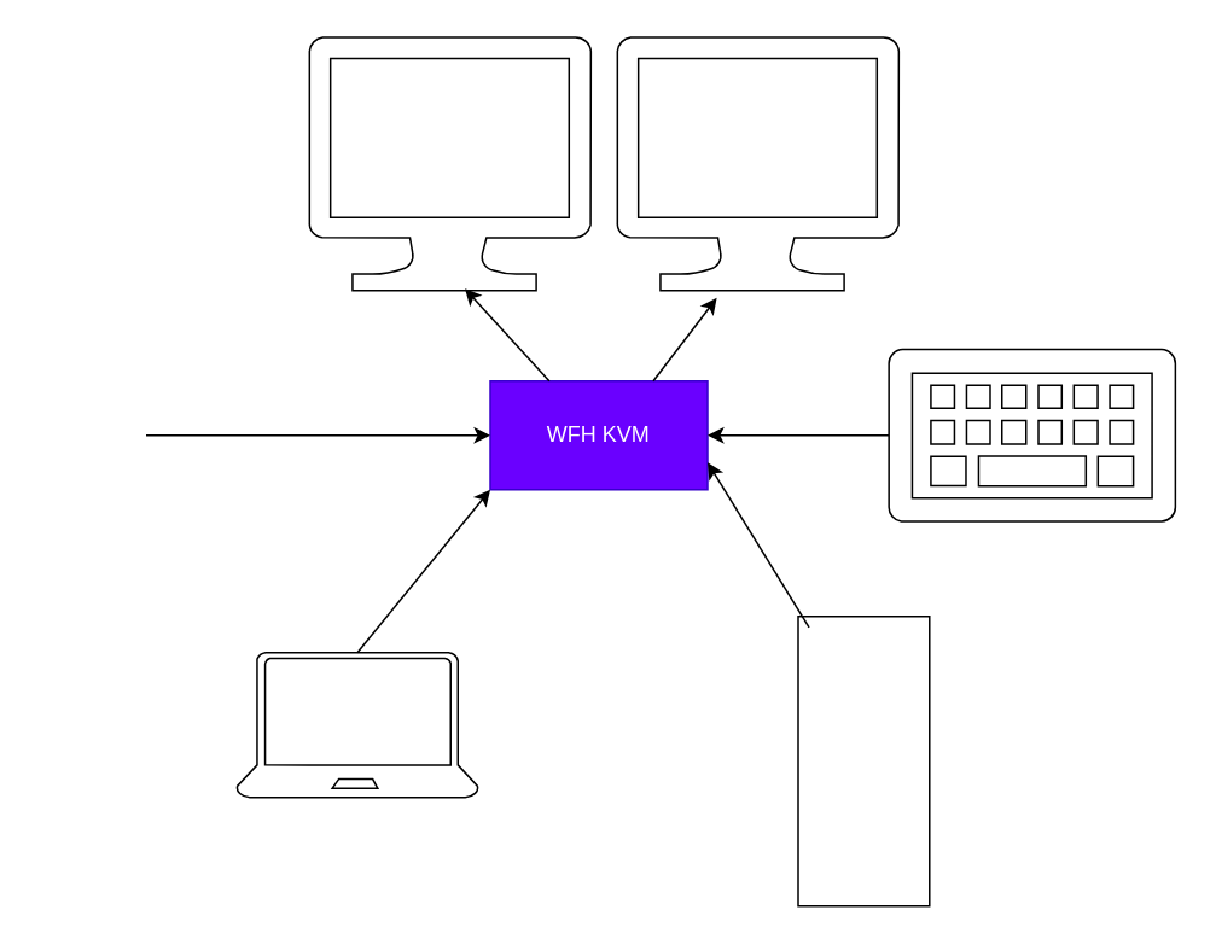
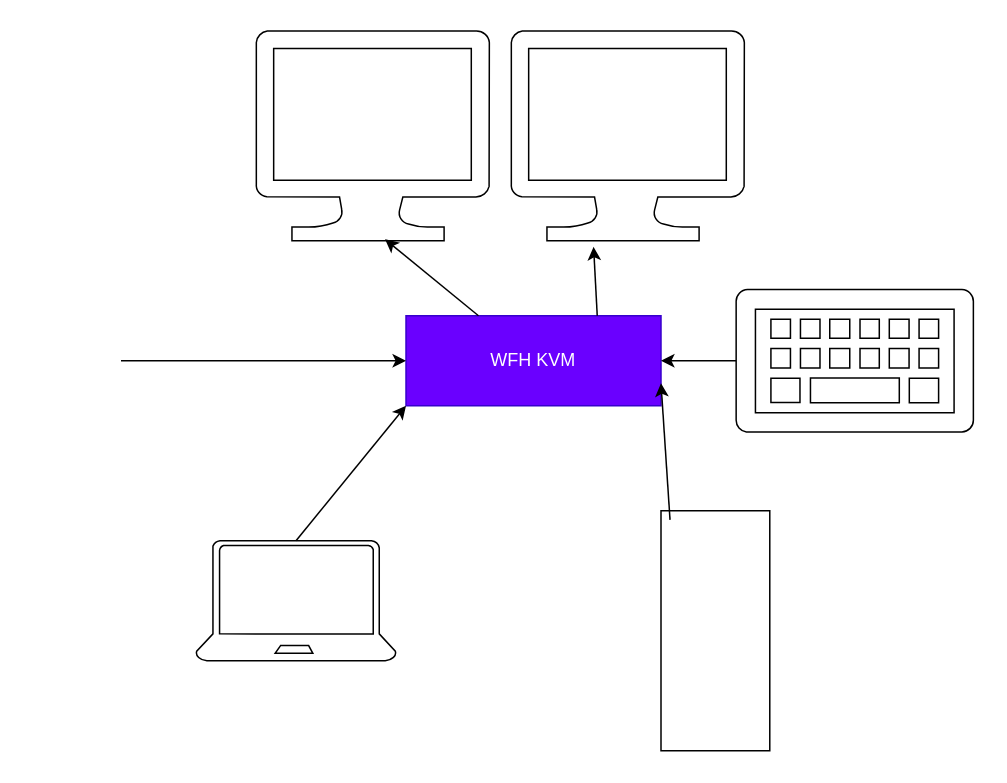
- <mxCell id="4" value="WFH KVM" style="rounded=0;whiteSpace=wrap;html=1;fillColor=#6a00ff;fontColor=#ffffff;strokeColor=#3700CC;" parent="1" vertex="1"><mxGeometry x="270" y="210" width="120" height="60" as="geometry" /></mxCell>
+ <mxCell id="4" value="WFH KVM" style="rounded=0;whiteSpace=wrap;html=1;fillColor=#6a00ff;fontColor=#ffffff;strokeColor=#3700CC;" parent="1" vertex="1"><mxGeometry x="270" y="210" width="170" height="60" as="geometry" /></mxCell>
